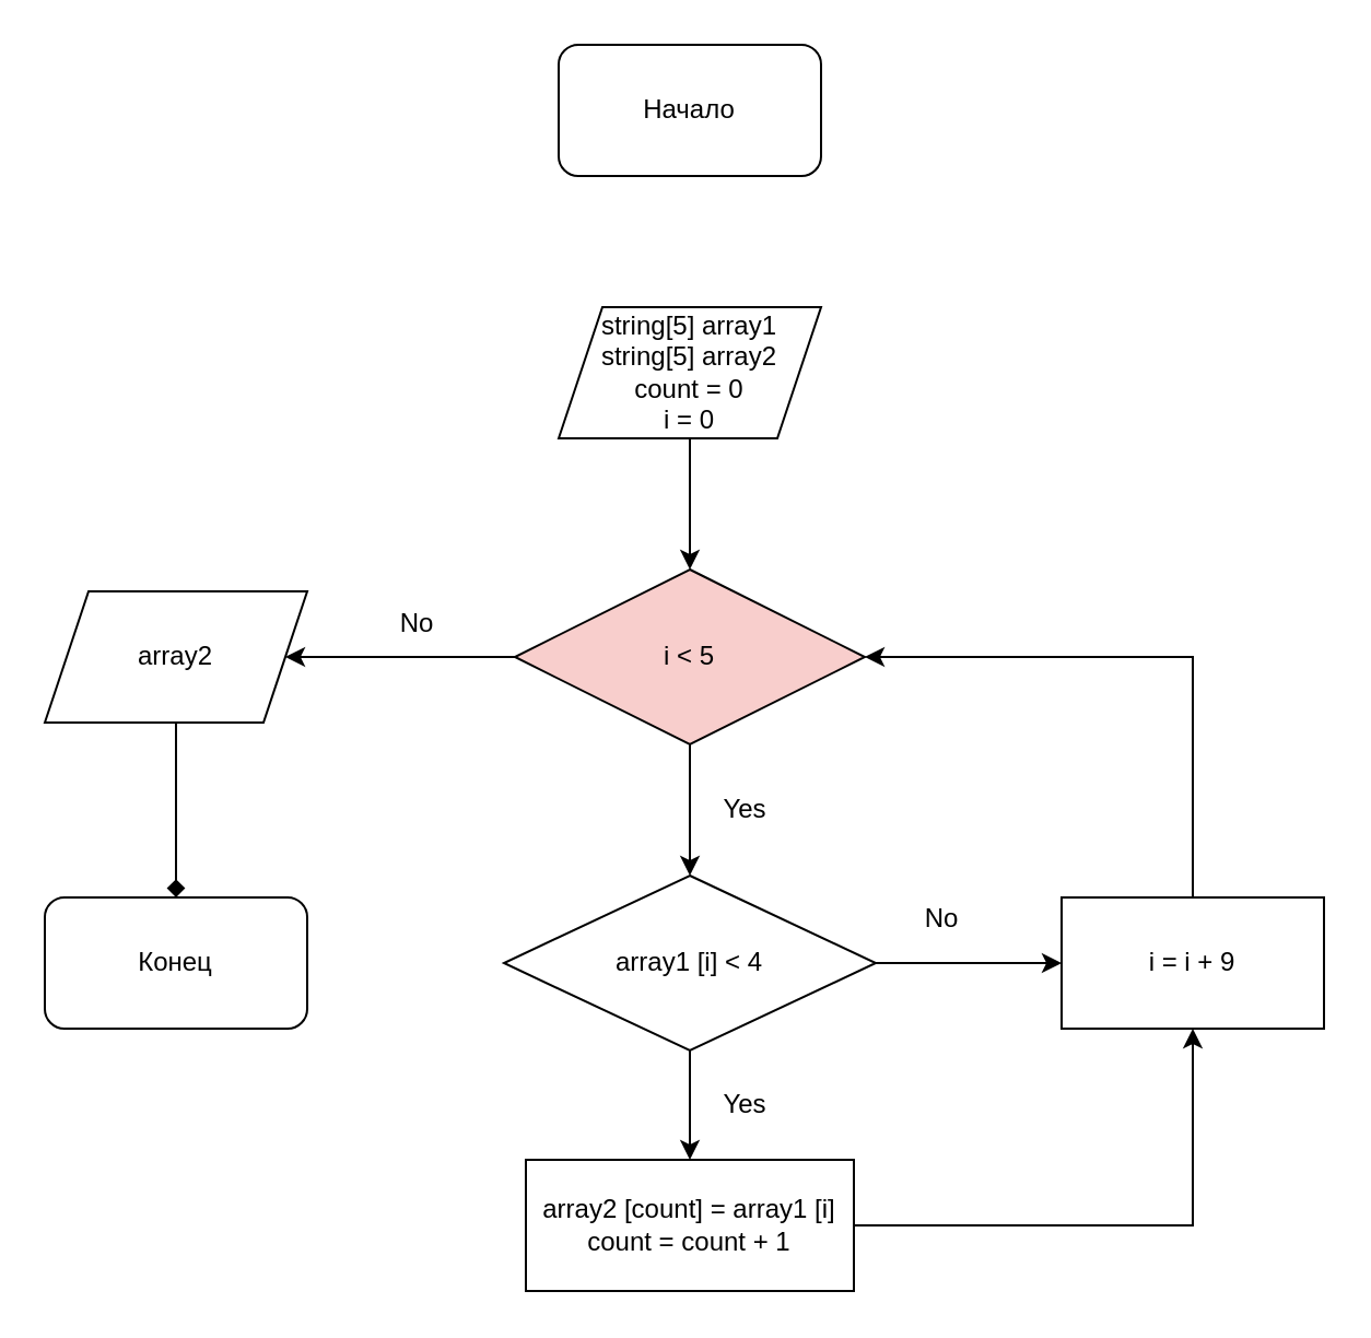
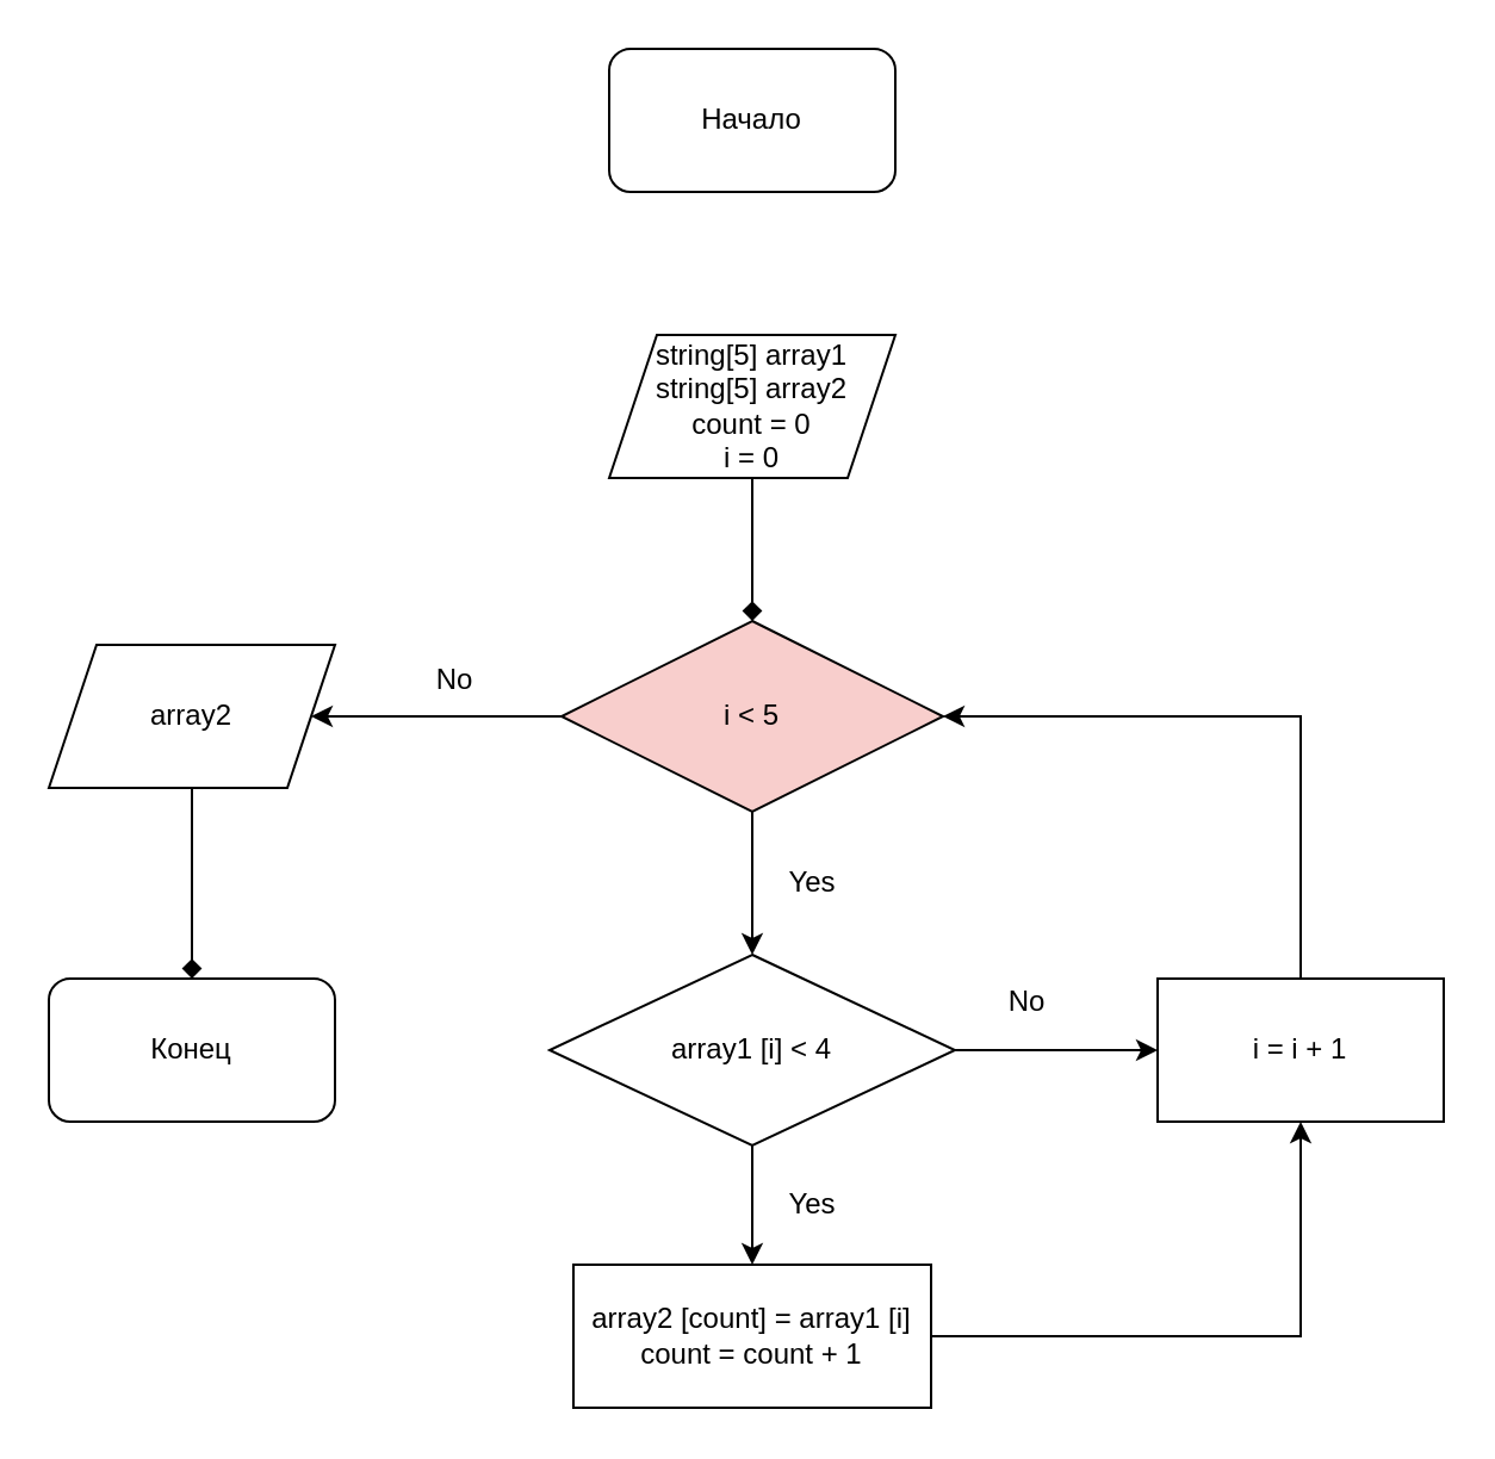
- <mxCell id="3" style="edgeStyle=orthogonalEdgeStyle;rounded=0;orthogonalLoop=1;jettySize=auto;html=1;exitX=0.5;exitY=1;exitDx=0;exitDy=0;entryX=0.5;entryY=0;entryDx=0;entryDy=0;" edge="1" parent="1" source="4" target="7"><mxGeometry relative="1" as="geometry" /></mxCell>
+ <mxCell id="3" style="edgeStyle=orthogonalEdgeStyle;rounded=0;orthogonalLoop=1;jettySize=auto;html=1;exitX=0.5;exitY=1;exitDx=0;exitDy=0;entryX=0.5;entryY=0;entryDx=0;entryDy=0;endArrow=diamond;" edge="1" parent="1" source="4" target="7"><mxGeometry relative="1" as="geometry" /></mxCell>
- <mxCell id="14" value="i = i + 9" style="rounded=0;whiteSpace=wrap;html=1;" vertex="1" parent="1"><mxGeometry x="485" y="410" width="120" height="60" as="geometry" /></mxCell>
+ <mxCell id="14" value="i = i + 1" style="rounded=0;whiteSpace=wrap;html=1;" vertex="1" parent="1"><mxGeometry x="485" y="410" width="120" height="60" as="geometry" /></mxCell>
